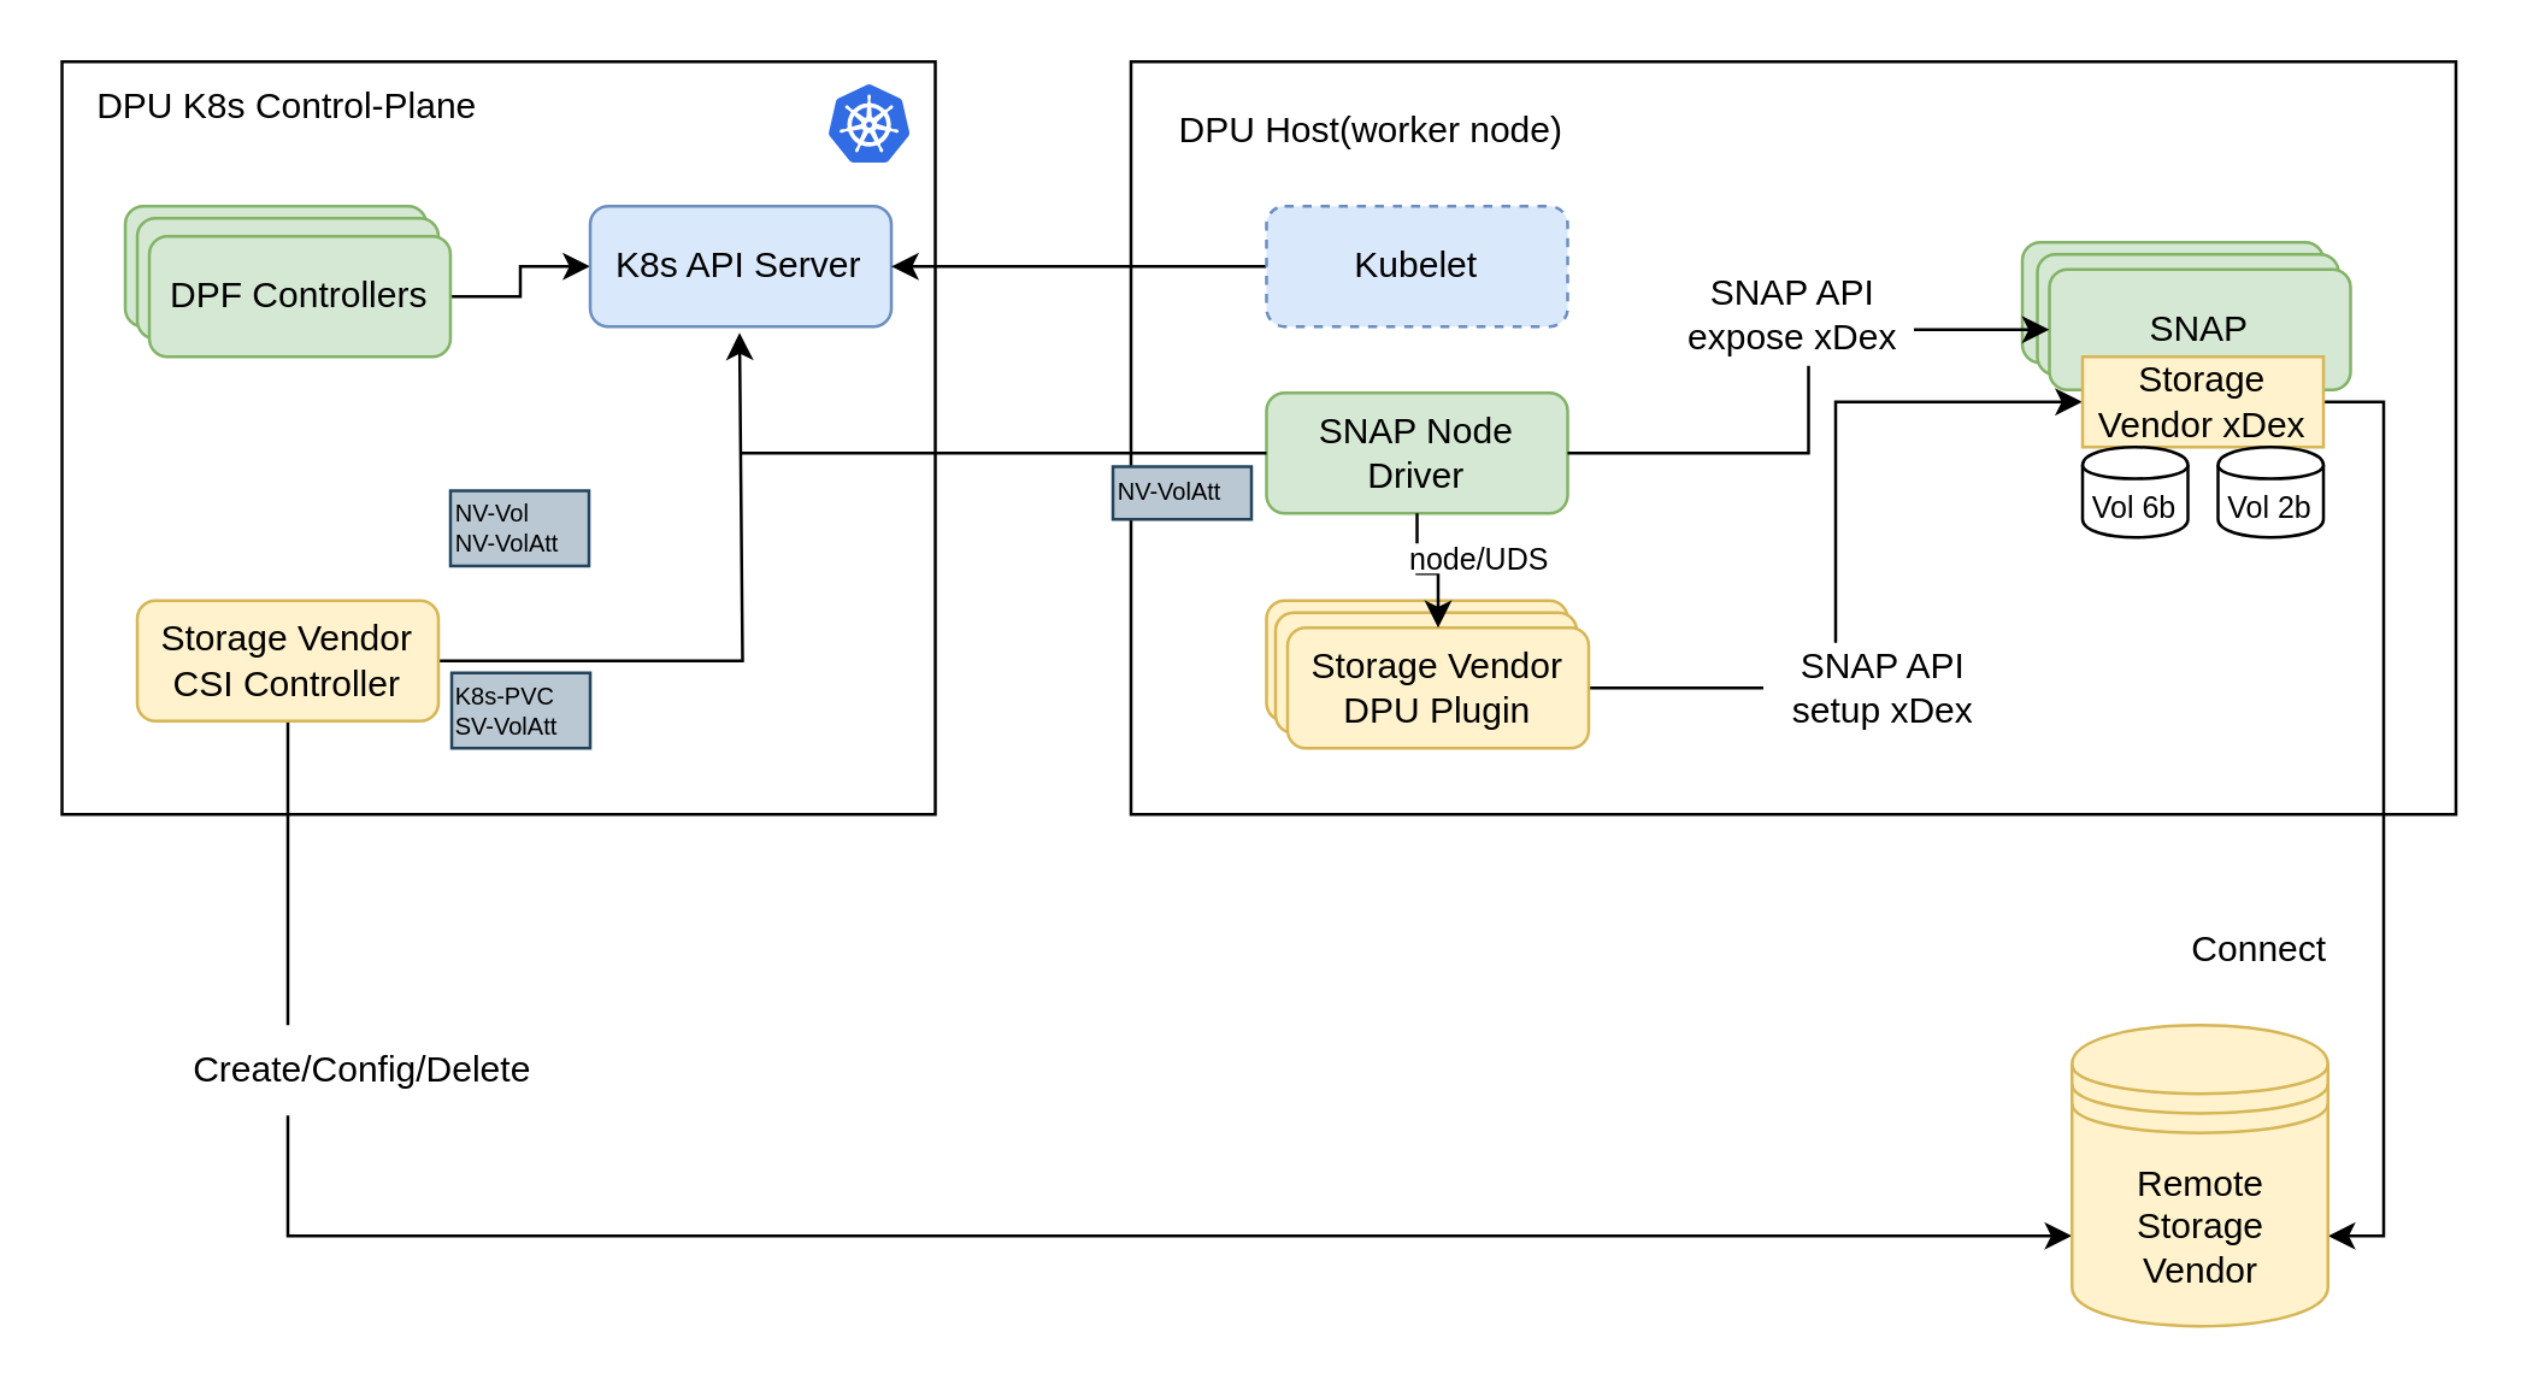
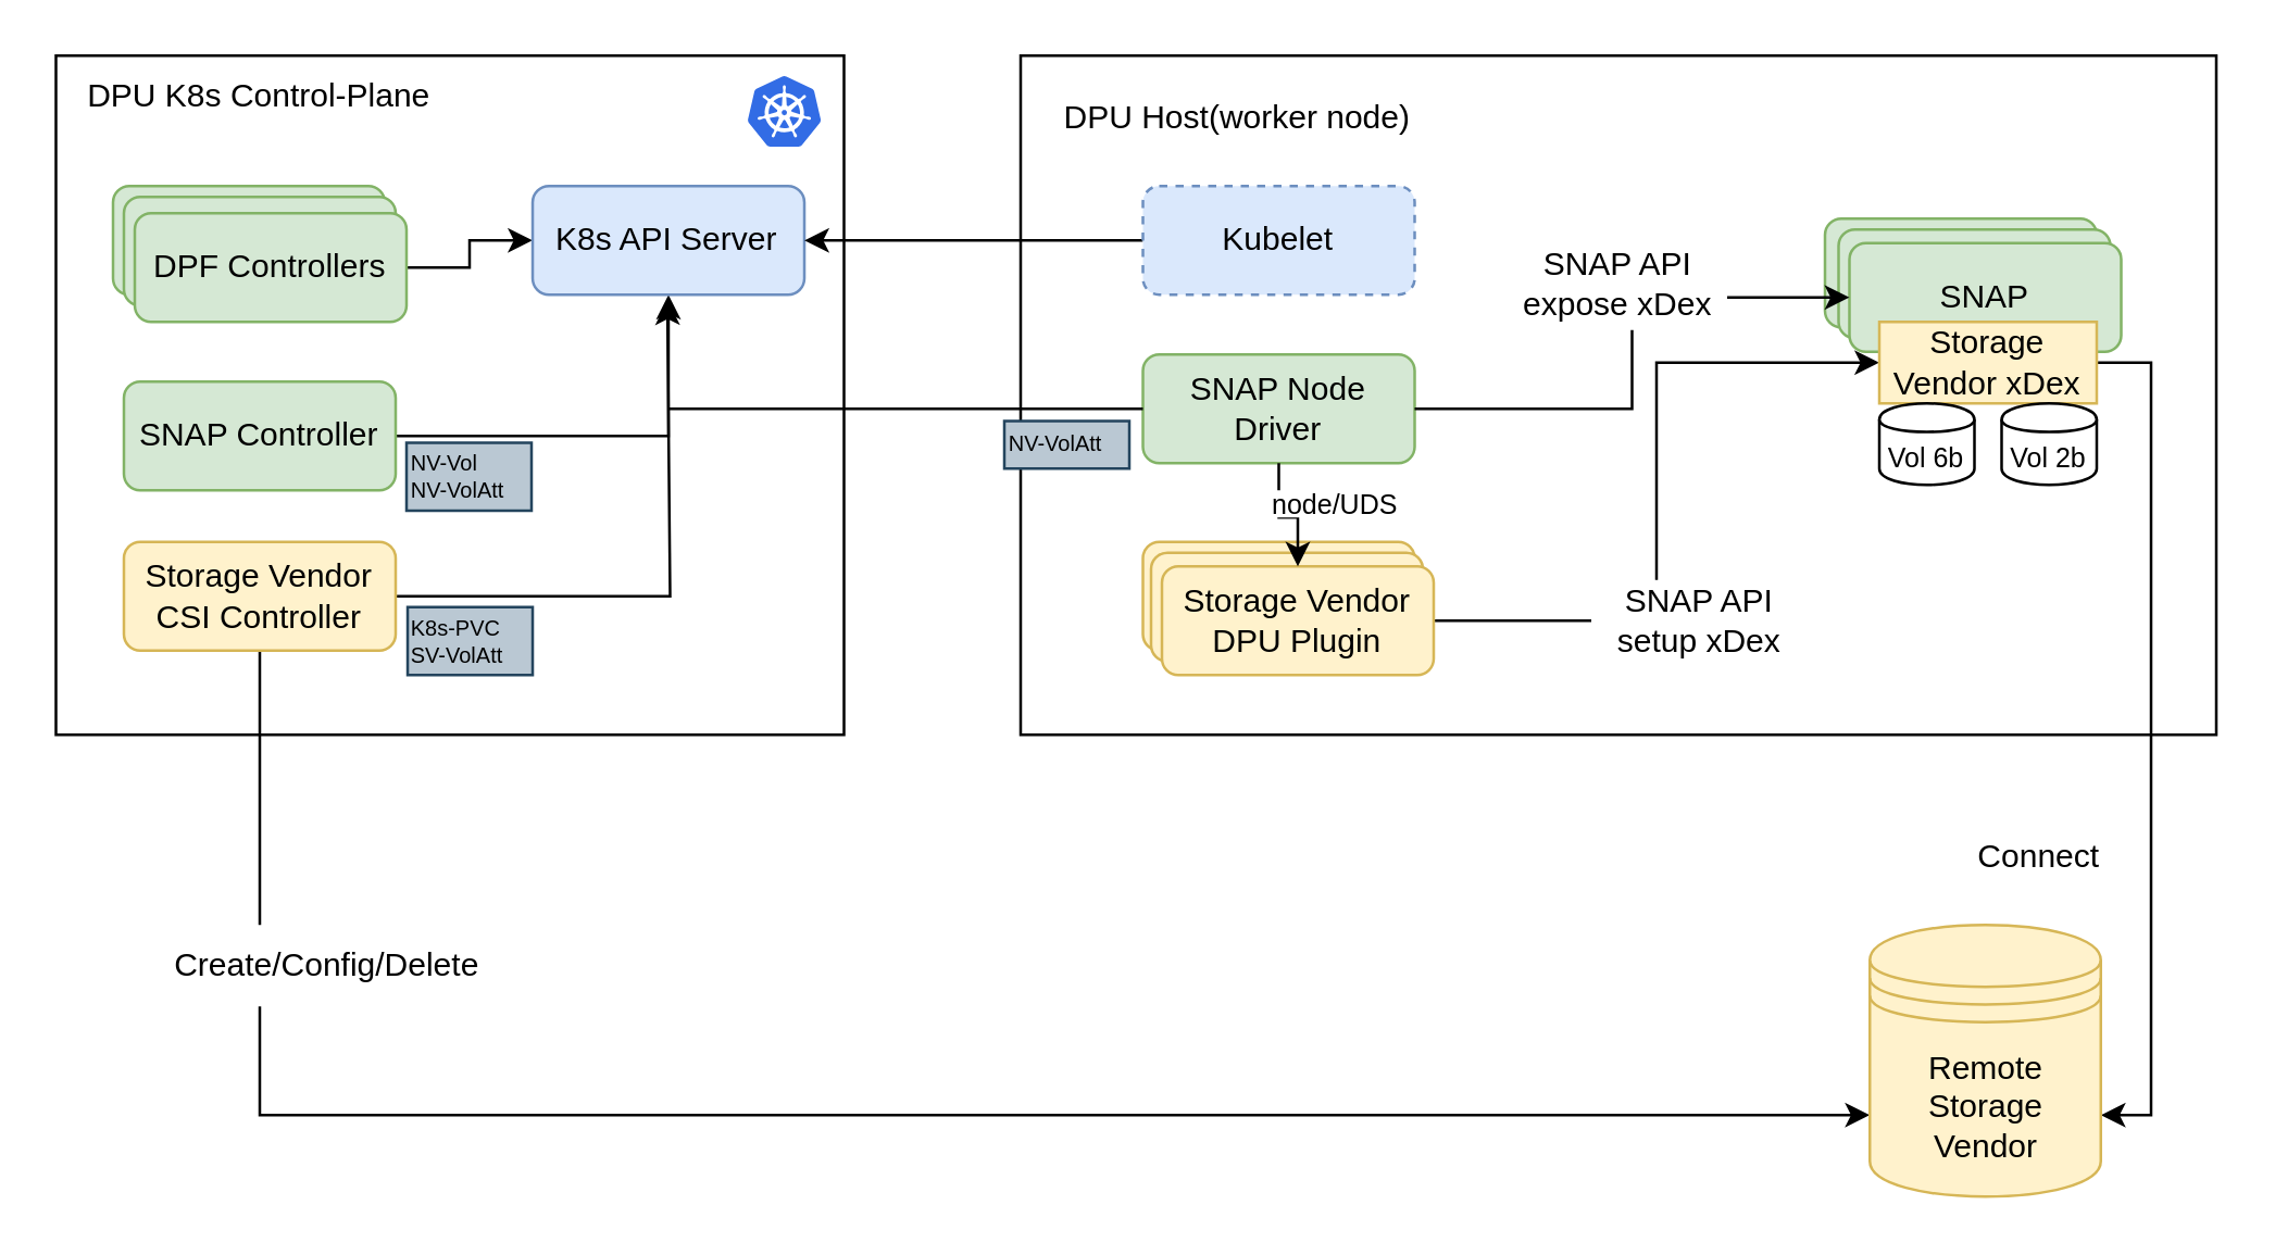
+ <mxCell id="6" value="SNAP Controller" style="rounded=1;whiteSpace=wrap;html=1;fillColor=#d5e8d4;strokeColor=#82b366;" vertex="1" parent="1"><mxGeometry x="45" y="140" width="100" height="40" as="geometry" /></mxCell>
+ <mxCell id="5" style="edgeStyle=orthogonalEdgeStyle;rounded=0;orthogonalLoop=1;jettySize=auto;html=1;exitX=1;exitY=0.5;exitDx=0;exitDy=0;" edge="1" parent="1" source="6" target="14"><mxGeometry relative="1" as="geometry" /></mxCell>
